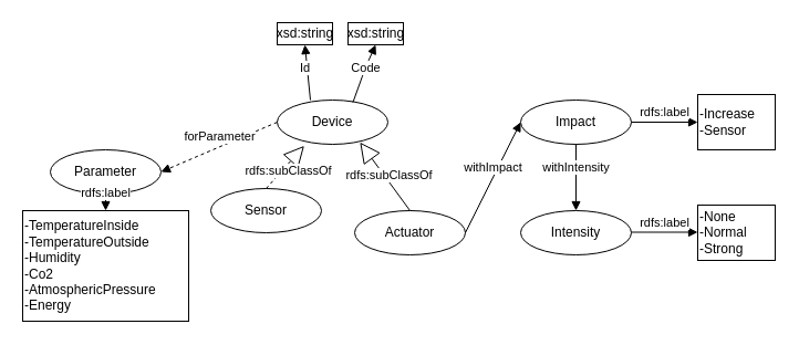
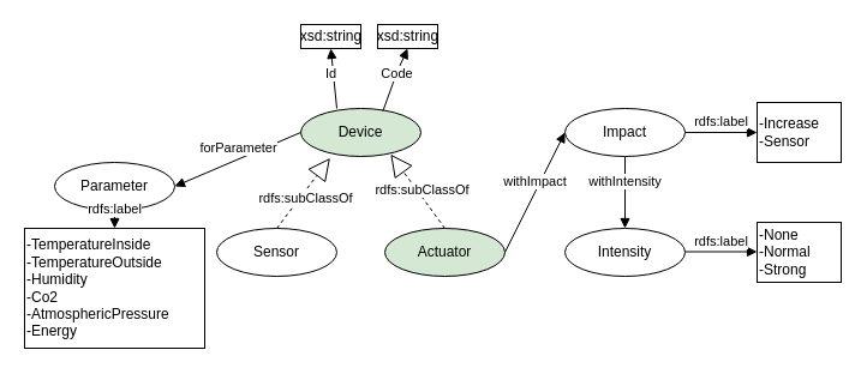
- <mxCell id="2" value="Device" style="ellipse;whiteSpace=wrap;html=1;" vertex="1" parent="1"><mxGeometry x="250" y="90" width="100" height="40" as="geometry" /></mxCell>
+ <mxCell id="2" value="Device" style="ellipse;whiteSpace=wrap;html=1;fillColor=#d5e8d4;" vertex="1" parent="1"><mxGeometry x="250" y="90" width="100" height="40" as="geometry" /></mxCell>
- <mxCell id="8" value="forParameter" style="html=1;verticalAlign=bottom;endArrow=block;exitX=0;exitY=0.5;exitDx=0;exitDy=0;entryX=1;entryY=0.5;entryDx=0;entryDy=0;dashed=1;" edge="1" parent="1" source="2" target="5"><mxGeometry width="80" relative="1" as="geometry"><mxPoint x="70" y="189" as="sourcePoint" /><mxPoint x="150" y="189" as="targetPoint" /></mxGeometry></mxCell>
+ <mxCell id="8" value="forParameter" style="html=1;verticalAlign=bottom;endArrow=block;exitX=0;exitY=0.5;exitDx=0;exitDy=0;entryX=1;entryY=0.5;entryDx=0;entryDy=0;" edge="1" parent="1" source="2" target="5"><mxGeometry width="80" relative="1" as="geometry"><mxPoint x="70" y="189" as="sourcePoint" /><mxPoint x="150" y="189" as="targetPoint" /></mxGeometry></mxCell>
- <mxCell id="12" value="rdfs:subClassOf" style="endArrow=block;endSize=16;endFill=0;html=1;entryX=0.748;entryY=0.955;entryDx=0;entryDy=0;exitX=0.5;exitY=0;exitDx=0;exitDy=0;entryPerimeter=0;" edge="1" parent="1" source="4" target="2"><mxGeometry x="-0.036" y="-4" width="160" relative="1" as="geometry"><mxPoint x="240" y="200" as="sourcePoint" /><mxPoint x="274.645" y="134.142" as="targetPoint" /><Array as="points" /><mxPoint as="offset" /></mxGeometry></mxCell>
+ <mxCell id="12" value="rdfs:subClassOf" style="endArrow=block;endSize=16;endFill=0;html=1;entryX=0.748;entryY=0.955;entryDx=0;entryDy=0;exitX=0.5;exitY=0;exitDx=0;exitDy=0;entryPerimeter=0;dashed=1;" edge="1" parent="1" source="4" target="2"><mxGeometry x="-0.036" y="-4" width="160" relative="1" as="geometry"><mxPoint x="240" y="200" as="sourcePoint" /><mxPoint x="274.645" y="134.142" as="targetPoint" /><Array as="points" /><mxPoint as="offset" /></mxGeometry></mxCell>
- <mxCell id="3" value="Sensor" style="ellipse;whiteSpace=wrap;html=1;" vertex="1" parent="1"><mxGeometry x="190" y="170" width="100" height="40" as="geometry" /></mxCell>
+ <mxCell id="3" value="Sensor" style="ellipse;whiteSpace=wrap;html=1;" vertex="1" parent="1"><mxGeometry x="180" y="190" width="100" height="40" as="geometry" /></mxCell>
- <mxCell id="4" value="Actuator" style="ellipse;whiteSpace=wrap;html=1;" vertex="1" parent="1"><mxGeometry x="320" y="190" width="100" height="40" as="geometry" /></mxCell>
+ <mxCell id="4" value="Actuator" style="ellipse;whiteSpace=wrap;html=1;fillColor=#d5e8d4;" vertex="1" parent="1"><mxGeometry x="320" y="190" width="100" height="40" as="geometry" /></mxCell>
